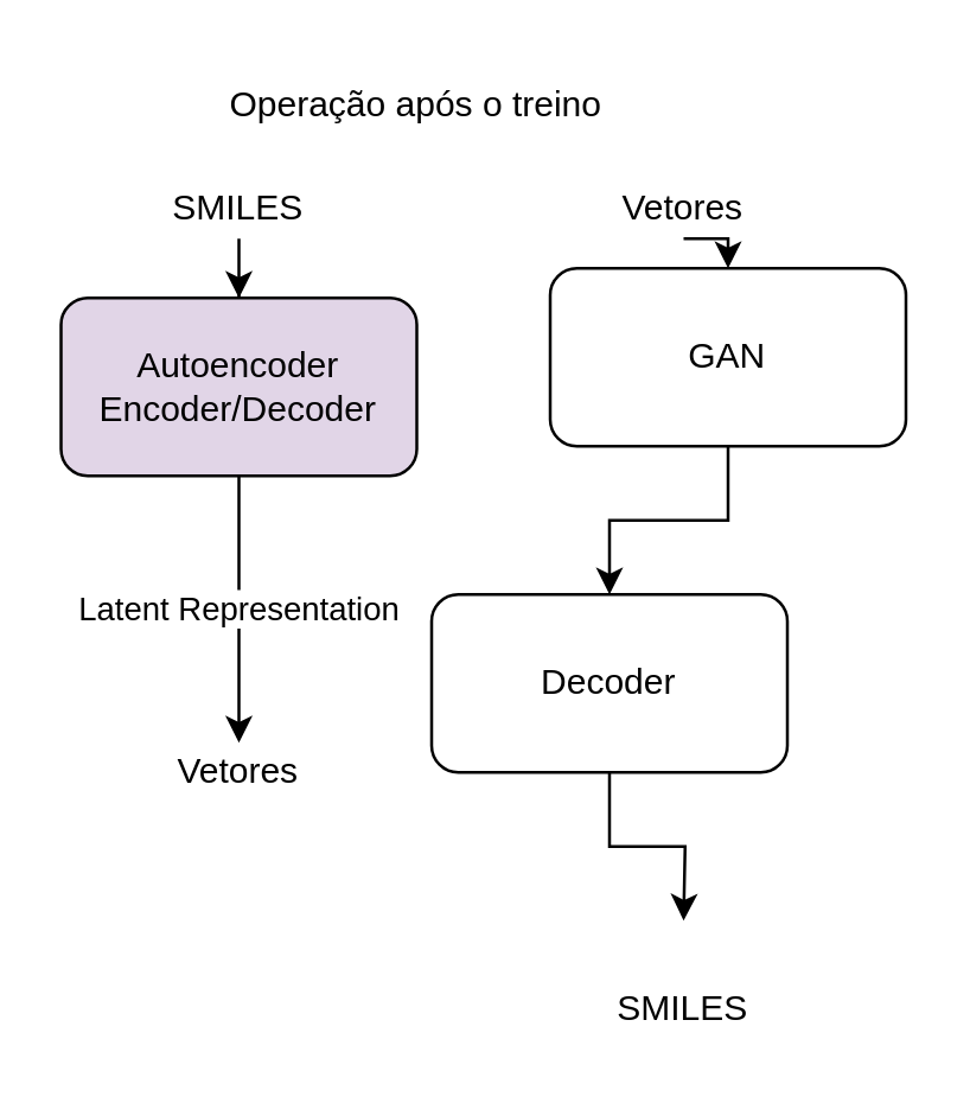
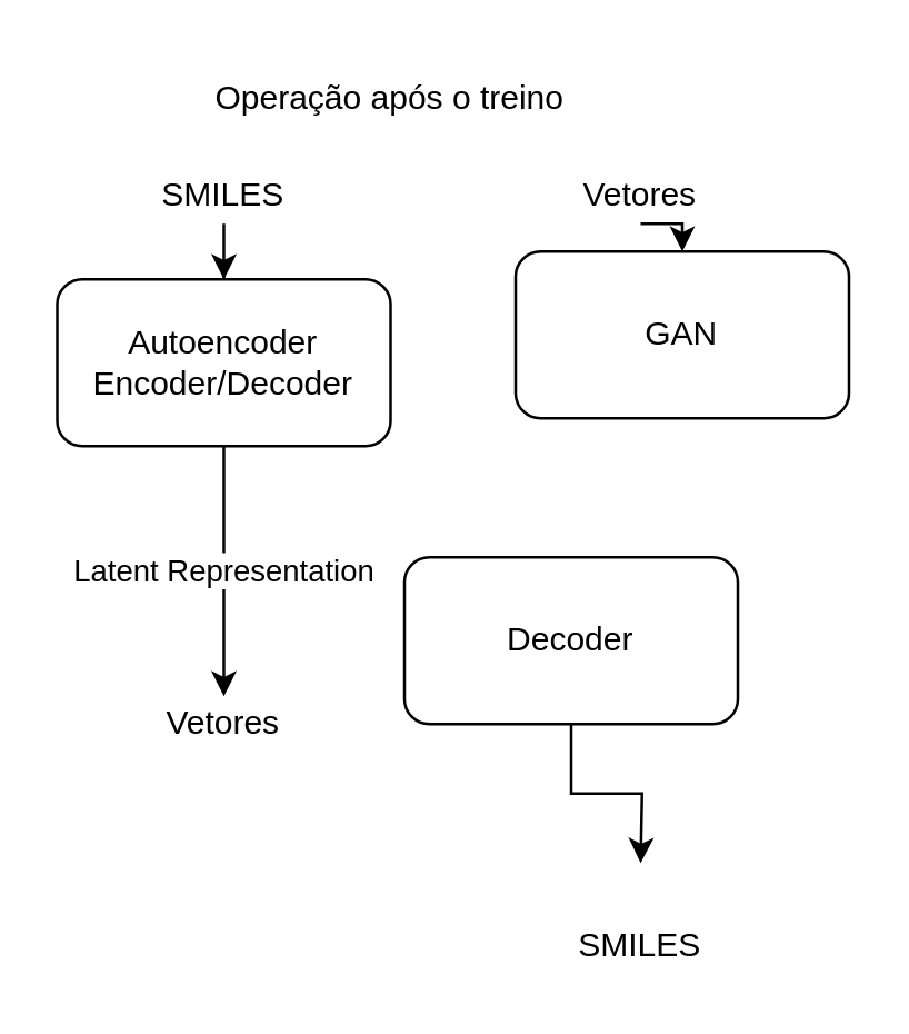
- <mxCell id="5" value="Autoencoder&lt;br&gt;Encoder/Decoder" style="rounded=1;whiteSpace=wrap;html=1;fillColor=#e1d5e7;" vertex="1" parent="1"><mxGeometry y="100" width="120" height="60" as="geometry" x="20" /></mxCell>
+ <mxCell id="5" value="Autoencoder&lt;br&gt;Encoder/Decoder" style="rounded=1;whiteSpace=wrap;html=1;" vertex="1" parent="1"><mxGeometry y="100" width="120" height="60" as="geometry" x="20" /></mxCell>
- <mxCell id="9" style="edgeStyle=orthogonalEdgeStyle;rounded=0;orthogonalLoop=1;jettySize=auto;html=1;exitX=0.5;exitY=1;exitDx=0;exitDy=0;entryX=0.5;entryY=0;entryDx=0;entryDy=0;" edge="1" parent="1" source="10" target="12"><mxGeometry relative="1" as="geometry" /></mxCell>
